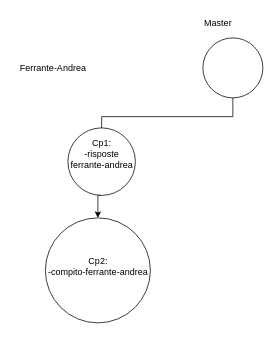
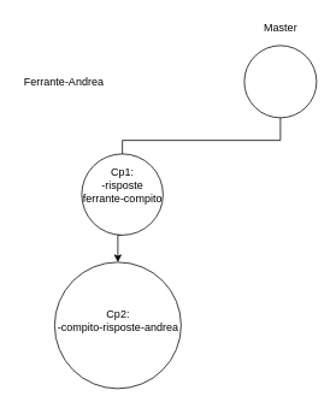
- <mxCell id="7" value="Master" style="text;html=1;align=center;verticalAlign=middle;resizable=0;points=[];autosize=1;" vertex="1" parent="1"><mxGeometry x="265" y="20" width="50" height="20" as="geometry" /></mxCell>
+ <mxCell id="7" value="Master" style="text;html=1;align=center;verticalAlign=middle;resizable=0;points=[];autosize=1;" vertex="1" parent="1"><mxGeometry x="285" y="20" width="50" height="20" as="geometry" /></mxCell>
- <mxCell id="8" value="Cp1:&lt;br&gt;-risposte&lt;br&gt;ferrante-andrea" style="text;html=1;align=center;verticalAlign=middle;resizable=0;points=[];autosize=1;" vertex="1" parent="1"><mxGeometry x="85" y="180" width="100" height="50" as="geometry" /></mxCell>
+ <mxCell id="8" value="Cp1:&lt;br&gt;-risposte&lt;br&gt;ferrante-compito" style="text;html=1;align=center;verticalAlign=middle;resizable=0;points=[];autosize=1;" vertex="1" parent="1"><mxGeometry x="85" y="180" width="100" height="50" as="geometry" /></mxCell>
- <mxCell id="9" value="Cp2:&lt;br&gt;-compito-ferrante-andrea" style="text;html=1;align=center;verticalAlign=middle;resizable=0;points=[];autosize=1;" vertex="1" parent="1"><mxGeometry x="55" y="340" width="150" height="30" as="geometry" /></mxCell>
+ <mxCell id="9" value="Cp2:&lt;br&gt;-compito-risposte-andrea" style="text;html=1;align=center;verticalAlign=middle;resizable=0;points=[];autosize=1;" vertex="1" parent="1"><mxGeometry x="55" y="340" width="150" height="30" as="geometry" /></mxCell>
